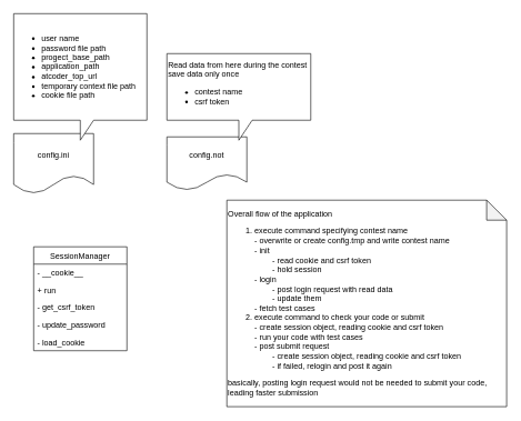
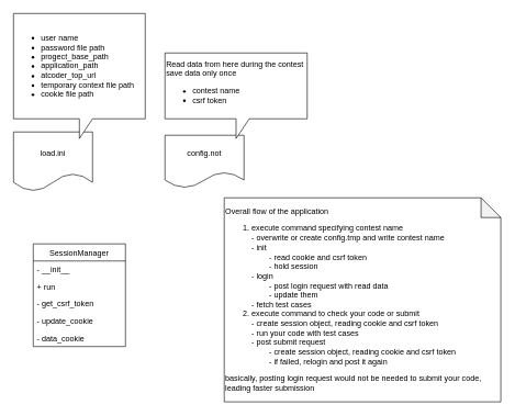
- <mxCell id="2" value="config.ini" style="shape=document;whiteSpace=wrap;html=1;boundedLbl=1;" vertex="1" parent="1"><mxGeometry x="20" y="200" width="120" height="90" as="geometry" /></mxCell>
+ <mxCell id="2" value="load.ini" style="shape=document;whiteSpace=wrap;html=1;boundedLbl=1;" vertex="1" parent="1"><mxGeometry x="20" y="200" width="120" height="90" as="geometry" /></mxCell>
- <mxCell id="7" value="- __cookie__" style="text;strokeColor=none;fillColor=none;align=left;verticalAlign=top;spacingLeft=4;spacingRight=4;overflow=hidden;rotatable=0;points=[[0,0.5],[1,0.5]];portConstraint=eastwest;" vertex="1" parent="6"><mxGeometry y="26" width="140" height="26" as="geometry" /></mxCell>
+ <mxCell id="7" value="- __init__" style="text;strokeColor=none;fillColor=none;align=left;verticalAlign=top;spacingLeft=4;spacingRight=4;overflow=hidden;rotatable=0;points=[[0,0.5],[1,0.5]];portConstraint=eastwest;" vertex="1" parent="6"><mxGeometry y="26" width="140" height="26" as="geometry" /></mxCell>
- <mxCell id="10" value="- update_password" style="text;strokeColor=none;fillColor=none;align=left;verticalAlign=top;spacingLeft=4;spacingRight=4;overflow=hidden;rotatable=0;points=[[0,0.5],[1,0.5]];portConstraint=eastwest;" vertex="1" parent="6"><mxGeometry y="104" width="140" height="26" as="geometry" /></mxCell>
+ <mxCell id="10" value="- update_cookie" style="text;strokeColor=none;fillColor=none;align=left;verticalAlign=top;spacingLeft=4;spacingRight=4;overflow=hidden;rotatable=0;points=[[0,0.5],[1,0.5]];portConstraint=eastwest;" vertex="1" parent="6"><mxGeometry y="104" width="140" height="26" as="geometry" /></mxCell>
- <mxCell id="11" value="- load_cookie" style="text;strokeColor=none;fillColor=none;align=left;verticalAlign=top;spacingLeft=4;spacingRight=4;overflow=hidden;rotatable=0;points=[[0,0.5],[1,0.5]];portConstraint=eastwest;" vertex="1" parent="6"><mxGeometry y="130" width="140" height="26" as="geometry" /></mxCell>
+ <mxCell id="11" value="- data_cookie" style="text;strokeColor=none;fillColor=none;align=left;verticalAlign=top;spacingLeft=4;spacingRight=4;overflow=hidden;rotatable=0;points=[[0,0.5],[1,0.5]];portConstraint=eastwest;" vertex="1" parent="6"><mxGeometry y="130" width="140" height="26" as="geometry" /></mxCell>
